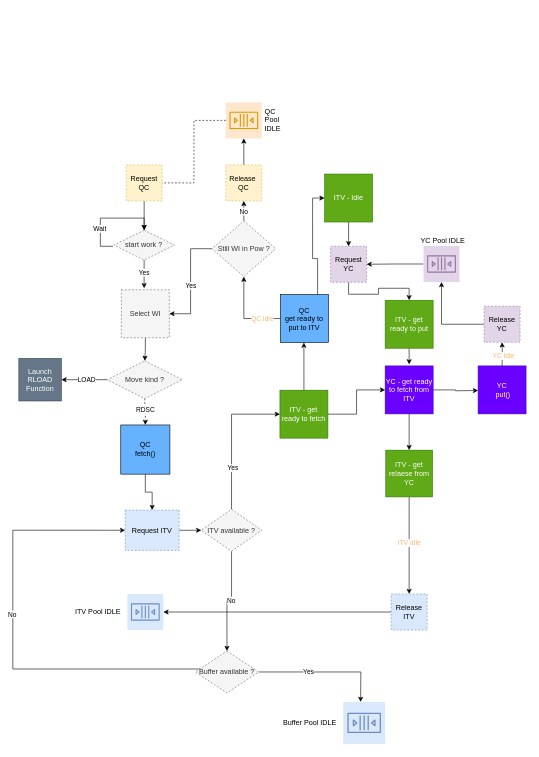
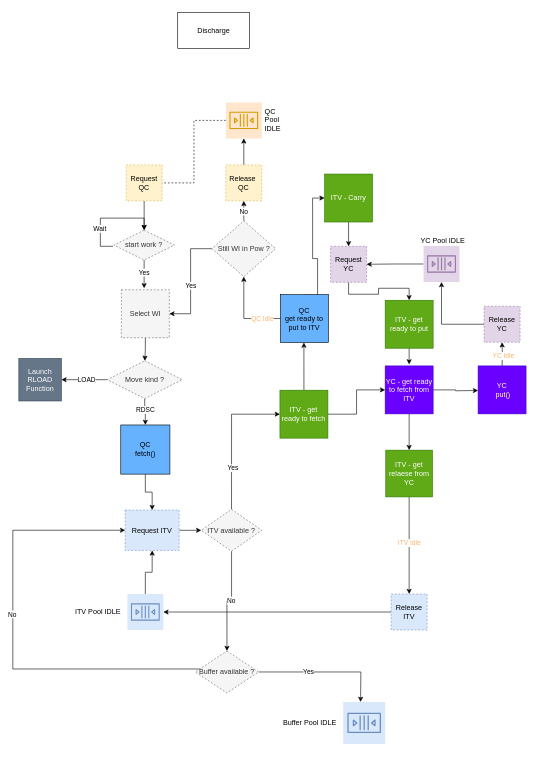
+ <mxCell id="72" value="Discharge" style="rounded=0;whiteSpace=wrap;html=1;fillColor=none;" vertex="1" parent="1"><mxGeometry x="295.92" y="20" width="120" height="60" as="geometry" /></mxCell>
- <mxCell id="19" value="ITV - Idle" style="whiteSpace=wrap;html=1;aspect=fixed;fillColor=#60a917;strokeColor=#2D7600;fontColor=#ffffff;" vertex="1" parent="1"><mxGeometry x="540.92" y="289.5" width="80" height="80" as="geometry" /></mxCell>
+ <mxCell id="19" value="ITV - Carry" style="whiteSpace=wrap;html=1;aspect=fixed;fillColor=#60a917;strokeColor=#2D7600;fontColor=#ffffff;" vertex="1" parent="1"><mxGeometry x="540.92" y="289.5" width="80" height="80" as="geometry" /></mxCell>
- <mxCell id="9" style="edgeStyle=orthogonalEdgeStyle;rounded=0;orthogonalLoop=1;jettySize=auto;html=1;exitX=0.5;exitY=1;exitDx=0;exitDy=0;entryX=0.5;entryY=0;entryDx=0;entryDy=0;fillColor=#66B2FF;dashed=1;" edge="1" parent="1" source="11" target="3"><mxGeometry relative="1" as="geometry"><mxPoint x="240.42" y="593" as="targetPoint" /></mxGeometry></mxCell>
+ <mxCell id="9" style="edgeStyle=orthogonalEdgeStyle;rounded=0;orthogonalLoop=1;jettySize=auto;html=1;exitX=0.5;exitY=1;exitDx=0;exitDy=0;entryX=0.5;entryY=0;entryDx=0;entryDy=0;fillColor=#66B2FF;" edge="1" parent="1" source="11" target="3"><mxGeometry relative="1" as="geometry"><mxPoint x="240.42" y="593" as="targetPoint" /></mxGeometry></mxCell>
+ <mxCell id="38" value="" style="edgeStyle=orthogonalEdgeStyle;rounded=0;orthogonalLoop=1;jettySize=auto;html=1;" edge="1" parent="1" source="39" target="69"><mxGeometry relative="1" as="geometry" /></mxCell>
